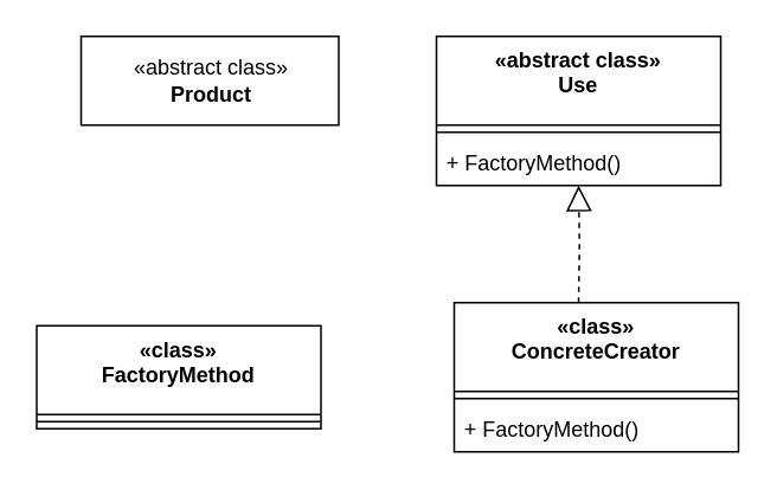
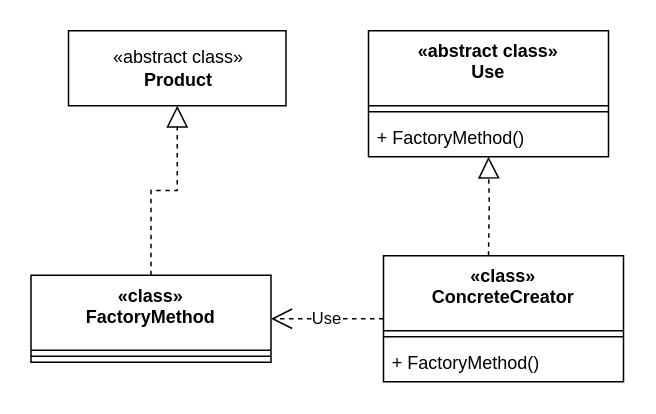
+ <mxCell id="11" value="" style="endArrow=block;dashed=1;endFill=0;endSize=12;html=1;rounded=0;edgeStyle=orthogonalEdgeStyle;exitX=0.5;exitY=0;exitDx=0;exitDy=0;entryX=0.5;entryY=1;entryDx=0;entryDy=0;" edge="1" parent="1" source="6" target="2"><mxGeometry width="160" relative="1" as="geometry"><mxPoint x="45" y="104" as="sourcePoint" /><mxPoint x="205" y="104" as="targetPoint" /></mxGeometry></mxCell>
+ <mxCell id="13" value="Use" style="endArrow=open;endSize=12;dashed=1;html=1;rounded=0;edgeStyle=orthogonalEdgeStyle;" edge="1" parent="1" source="8" target="6"><mxGeometry width="160" relative="1" as="geometry"><mxPoint x="185" y="80" as="sourcePoint" /><mxPoint x="345" y="80" as="targetPoint" /></mxGeometry></mxCell>
